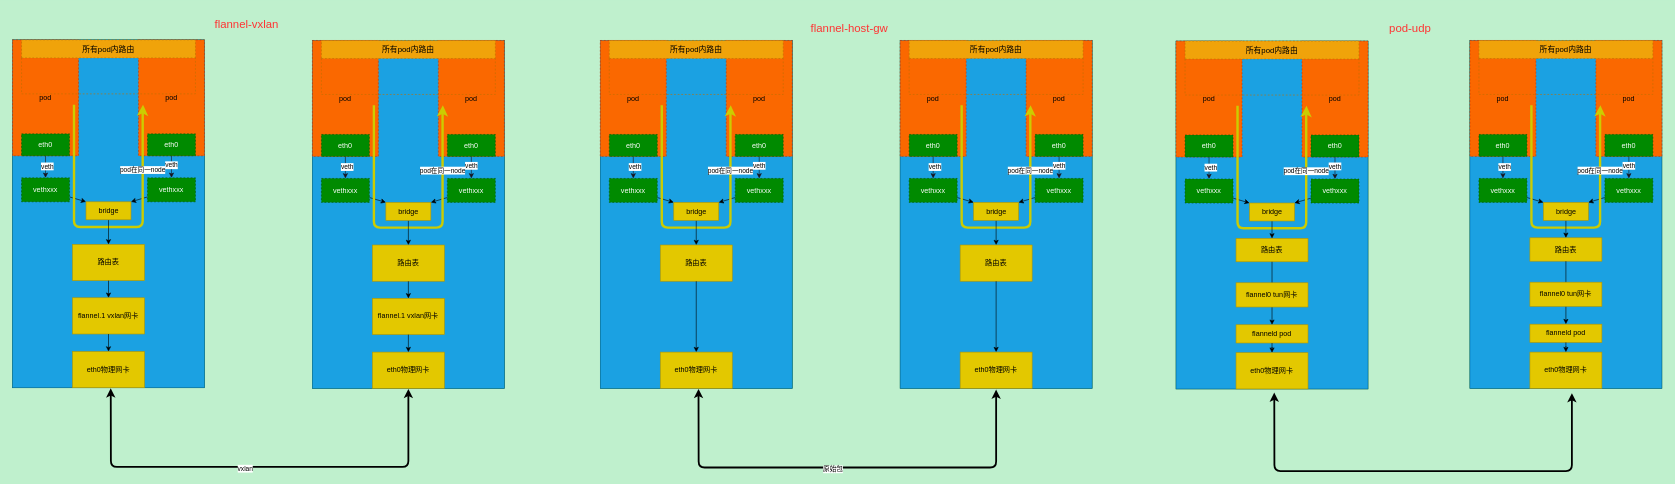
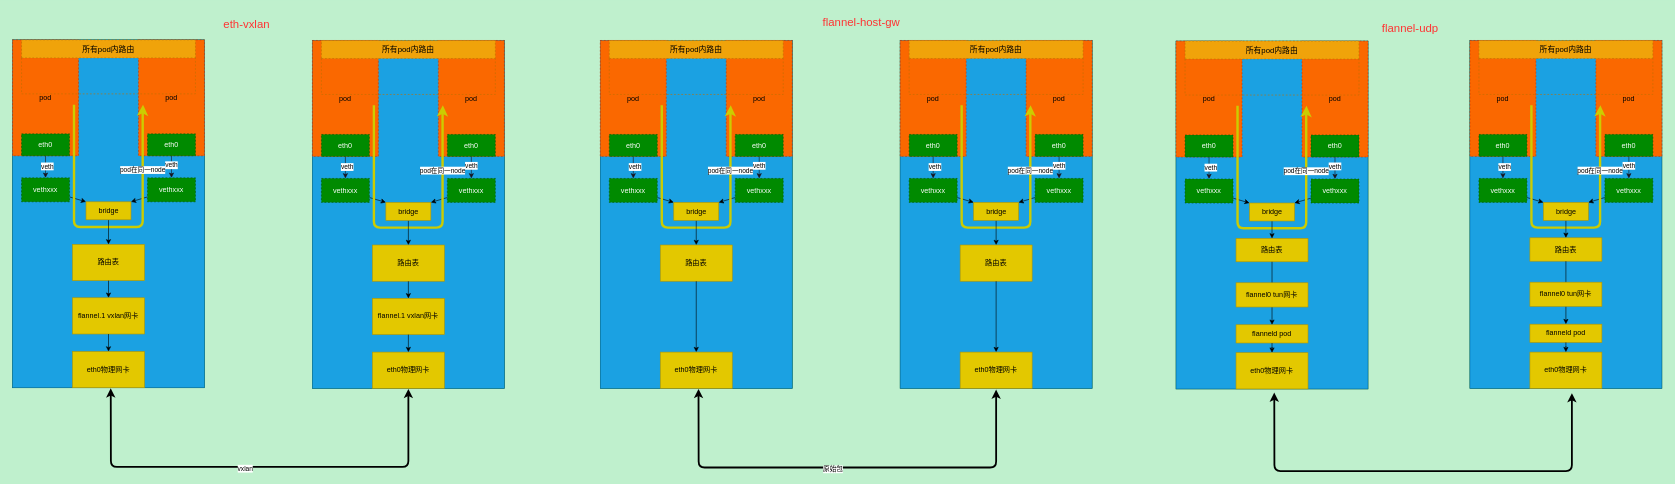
- <mxCell id="6" value="&lt;span style=&quot;font-size: 19px;&quot;&gt;&lt;font style=&quot;color: rgb(255, 51, 51);&quot;&gt;flannel-vxlan&lt;/font&gt;&lt;/span&gt;" style="text;html=1;align=center;verticalAlign=middle;resizable=0;points=[];autosize=1;strokeColor=none;fillColor=none;" parent="1" vertex="1"><mxGeometry x="345" y="20" width="130" height="40" as="geometry" /></mxCell>
+ <mxCell id="6" value="&lt;span style=&quot;font-size: 19px;&quot;&gt;&lt;font style=&quot;color: rgb(255, 51, 51);&quot;&gt;eth-vxlan&lt;/font&gt;&lt;/span&gt;" style="text;html=1;align=center;verticalAlign=middle;resizable=0;points=[];autosize=1;strokeColor=none;fillColor=none;" parent="1" vertex="1"><mxGeometry x="345" y="20" width="130" height="40" as="geometry" /></mxCell>
- <mxCell id="7" value="&lt;span style=&quot;font-size: 19px;&quot;&gt;&lt;font style=&quot;color: rgb(255, 51, 51);&quot;&gt;flannel-host-gw&lt;/font&gt;&lt;/span&gt;" style="text;html=1;align=center;verticalAlign=middle;resizable=0;points=[];autosize=1;strokeColor=none;fillColor=none;" parent="1" vertex="1"><mxGeometry x="1340" y="27" width="150" height="40" as="geometry" /></mxCell>
+ <mxCell id="7" value="&lt;span style=&quot;font-size: 19px;&quot;&gt;&lt;font style=&quot;color: rgb(255, 51, 51);&quot;&gt;flannel-host-gw&lt;/font&gt;&lt;/span&gt;" style="text;html=1;align=center;verticalAlign=middle;resizable=0;points=[];autosize=1;strokeColor=none;fillColor=none;" parent="1" vertex="1"><mxGeometry x="1360" y="17" width="150" height="40" as="geometry" /></mxCell>
- <mxCell id="9" value="&lt;span style=&quot;font-size: 19px;&quot;&gt;&lt;font style=&quot;color: rgb(255, 51, 51);&quot;&gt;pod-udp&lt;/font&gt;&lt;/span&gt;" style="text;html=1;align=center;verticalAlign=middle;resizable=0;points=[];autosize=1;strokeColor=none;fillColor=none;" parent="1" vertex="1"><mxGeometry x="2290" y="27" width="120" height="40" as="geometry" /></mxCell>
+ <mxCell id="9" value="&lt;span style=&quot;font-size: 19px;&quot;&gt;&lt;font style=&quot;color: rgb(255, 51, 51);&quot;&gt;flannel-udp&lt;/font&gt;&lt;/span&gt;" style="text;html=1;align=center;verticalAlign=middle;resizable=0;points=[];autosize=1;strokeColor=none;fillColor=none;" parent="1" vertex="1"><mxGeometry x="2290" y="27" width="120" height="40" as="geometry" /></mxCell>
